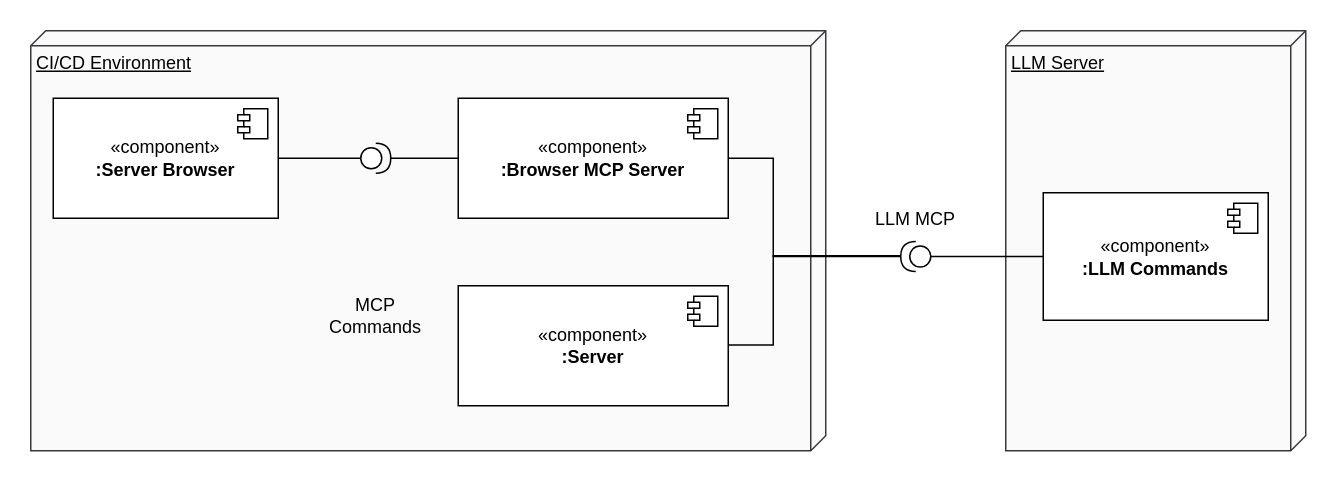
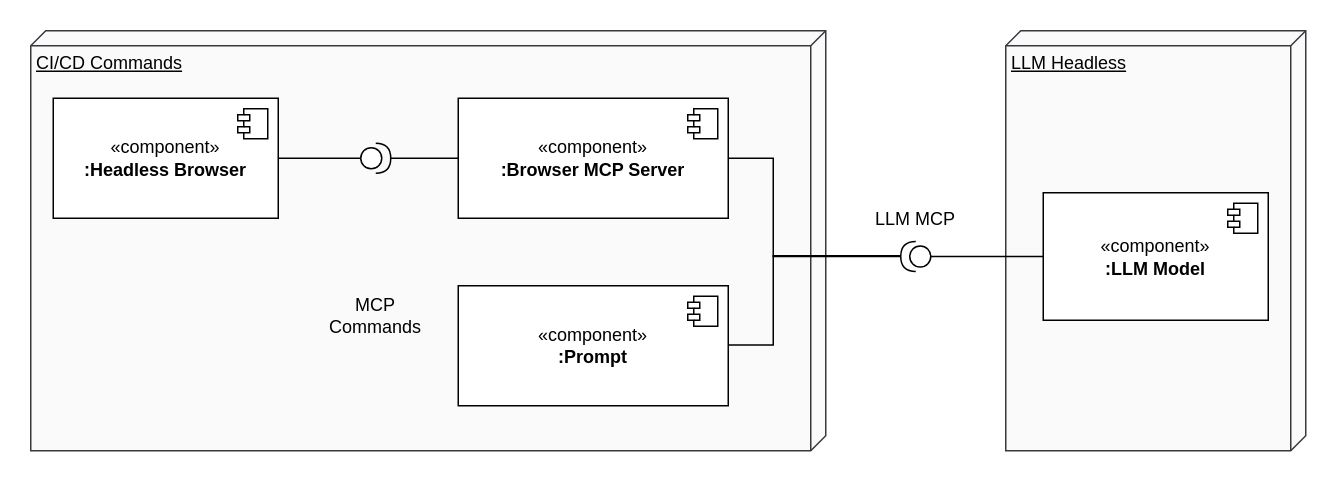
- <mxCell id="2" value="CI/CD Environment" style="verticalAlign=top;align=left;spacingTop=8;spacingLeft=2;spacingRight=12;shape=cube;size=10;direction=south;fontStyle=4;html=1;whiteSpace=wrap;fillColor=#FAFAFA;strokeColor=#36393d;" vertex="1" parent="1"><mxGeometry x="20" y="20" width="530" height="280" as="geometry" /></mxCell>
+ <mxCell id="2" value="CI/CD Commands" style="verticalAlign=top;align=left;spacingTop=8;spacingLeft=2;spacingRight=12;shape=cube;size=10;direction=south;fontStyle=4;html=1;whiteSpace=wrap;fillColor=#FAFAFA;strokeColor=#36393d;" vertex="1" parent="1"><mxGeometry x="20" y="20" width="530" height="280" as="geometry" /></mxCell>
- <mxCell id="5" value="LLM Server" style="verticalAlign=top;align=left;spacingTop=8;spacingLeft=2;spacingRight=12;shape=cube;size=10;direction=south;fontStyle=4;html=1;whiteSpace=wrap;fillColor=#FAFAFA;strokeColor=#36393d;" vertex="1" parent="1"><mxGeometry x="670" y="20" width="200" height="280" as="geometry" /></mxCell>
+ <mxCell id="5" value="LLM Headless" style="verticalAlign=top;align=left;spacingTop=8;spacingLeft=2;spacingRight=12;shape=cube;size=10;direction=south;fontStyle=4;html=1;whiteSpace=wrap;fillColor=#FAFAFA;strokeColor=#36393d;" vertex="1" parent="1"><mxGeometry x="670" y="20" width="200" height="280" as="geometry" /></mxCell>
- <mxCell id="8" value="«component&lt;span style=&quot;background-color: transparent; color: light-dark(rgb(0, 0, 0), rgb(255, 255, 255));&quot;&gt;»&lt;/span&gt;&lt;div&gt;&lt;b&gt;:Server Browser&lt;/b&gt;&lt;/div&gt;" style="html=1;dropTarget=0;whiteSpace=wrap;" vertex="1" parent="1"><mxGeometry x="35" y="65" width="150" height="80" as="geometry" /></mxCell>
+ <mxCell id="8" value="«component&lt;span style=&quot;background-color: transparent; color: light-dark(rgb(0, 0, 0), rgb(255, 255, 255));&quot;&gt;»&lt;/span&gt;&lt;div&gt;&lt;b&gt;:Headless Browser&lt;/b&gt;&lt;/div&gt;" style="html=1;dropTarget=0;whiteSpace=wrap;" vertex="1" parent="1"><mxGeometry x="35" y="65" width="150" height="80" as="geometry" /></mxCell>
- <mxCell id="6" value="«component&lt;span style=&quot;background-color: transparent; color: light-dark(rgb(0, 0, 0), rgb(255, 255, 255));&quot;&gt;»&lt;/span&gt;&lt;div&gt;&lt;b&gt;:LLM Commands&lt;/b&gt;&lt;/div&gt;" style="html=1;dropTarget=0;whiteSpace=wrap;" vertex="1" parent="1"><mxGeometry x="695" y="128" width="150" height="85" as="geometry" /></mxCell>
+ <mxCell id="6" value="«component&lt;span style=&quot;background-color: transparent; color: light-dark(rgb(0, 0, 0), rgb(255, 255, 255));&quot;&gt;»&lt;/span&gt;&lt;div&gt;&lt;b&gt;:LLM Model&lt;/b&gt;&lt;/div&gt;" style="html=1;dropTarget=0;whiteSpace=wrap;" vertex="1" parent="1"><mxGeometry x="695" y="128" width="150" height="85" as="geometry" /></mxCell>
- <mxCell id="18" value="«component&lt;span style=&quot;background-color: transparent; color: light-dark(rgb(0, 0, 0), rgb(255, 255, 255));&quot;&gt;»&lt;/span&gt;&lt;div&gt;&lt;b&gt;:Server&lt;/b&gt;&lt;/div&gt;" style="html=1;dropTarget=0;whiteSpace=wrap;" vertex="1" parent="1"><mxGeometry x="305" y="190" width="180" height="80" as="geometry" /></mxCell>
+ <mxCell id="18" value="«component&lt;span style=&quot;background-color: transparent; color: light-dark(rgb(0, 0, 0), rgb(255, 255, 255));&quot;&gt;»&lt;/span&gt;&lt;div&gt;&lt;b&gt;:Prompt&lt;/b&gt;&lt;/div&gt;" style="html=1;dropTarget=0;whiteSpace=wrap;" vertex="1" parent="1"><mxGeometry x="305" y="190" width="180" height="80" as="geometry" /></mxCell>
